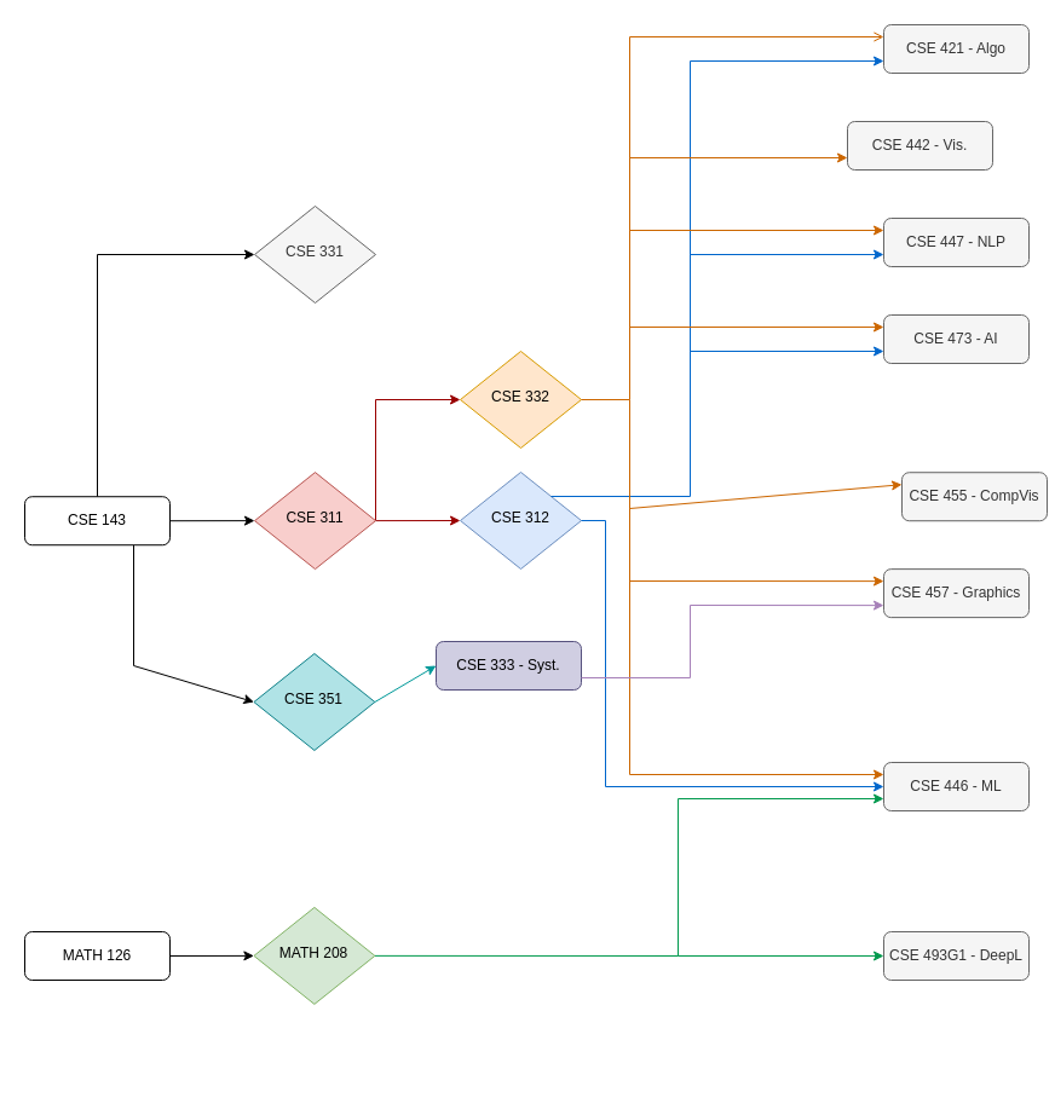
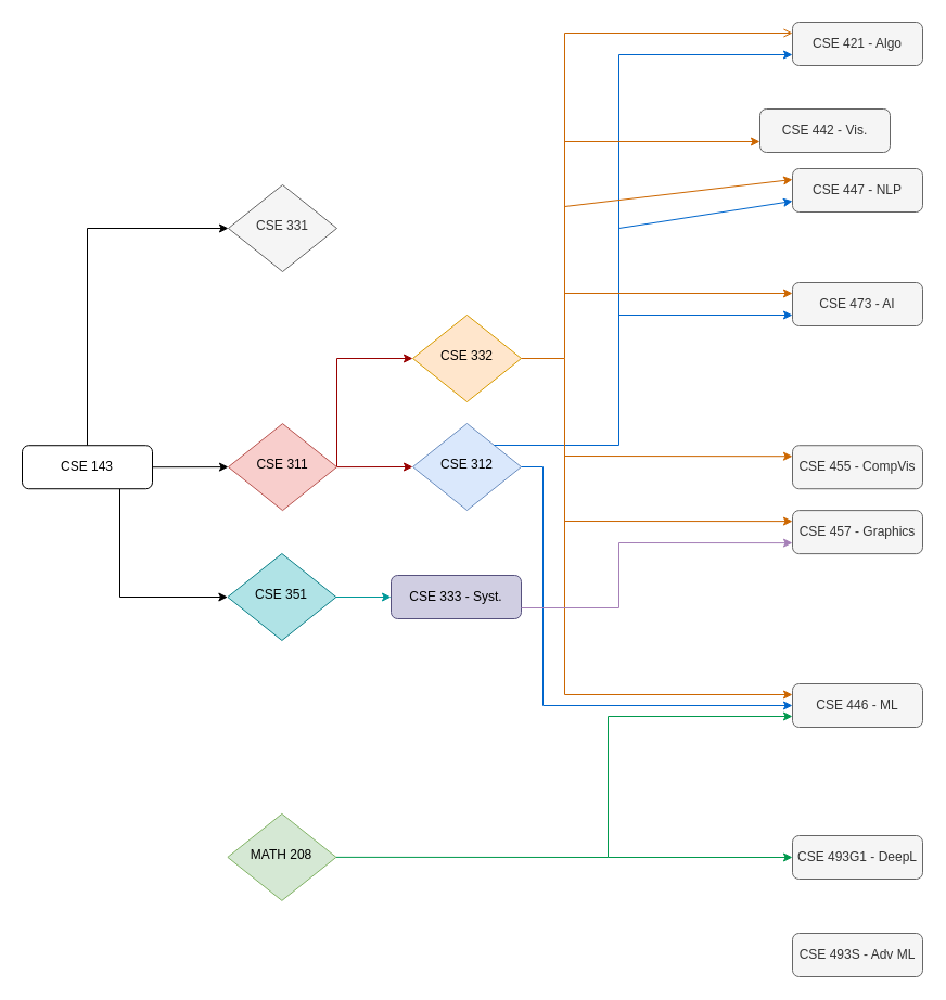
- <mxCell id="20" value="CSE 447 - NLP" style="rounded=1;whiteSpace=wrap;html=1;fillColor=#f5f5f5;fontColor=#333333;strokeColor=#666666;" parent="1" vertex="1"><mxGeometry x="730" y="180" width="120" height="40" as="geometry" /></mxCell>
+ <mxCell id="20" value="CSE 447 - NLP" style="rounded=1;whiteSpace=wrap;html=1;fillColor=#f5f5f5;fontColor=#333333;strokeColor=#666666;" parent="1" vertex="1"><mxGeometry x="730" y="155" width="120" height="40" as="geometry" /></mxCell>
- <mxCell id="25" value="CSE 455 - CompVis" style="rounded=1;whiteSpace=wrap;html=1;fillColor=#f5f5f5;fontColor=#333333;strokeColor=#666666;" parent="1" vertex="1"><mxGeometry x="745" y="390.23" width="120" height="40" as="geometry" /></mxCell>
+ <mxCell id="25" value="CSE 455 - CompVis" style="rounded=1;whiteSpace=wrap;html=1;fillColor=#f5f5f5;fontColor=#333333;strokeColor=#666666;" parent="1" vertex="1"><mxGeometry x="730" y="410.23" width="120" height="40" as="geometry" /></mxCell>
- <mxCell id="8" value="CSE 351" style="rhombus;whiteSpace=wrap;html=1;shadow=0;fontFamily=Helvetica;fontSize=12;align=center;strokeWidth=1;spacing=6;spacingTop=-4;fillColor=#b0e3e6;strokeColor=#0e8088;" parent="1" vertex="1"><mxGeometry x="209.38" y="540" width="100" height="80" as="geometry" /></mxCell>
+ <mxCell id="8" value="CSE 351" style="rhombus;whiteSpace=wrap;html=1;shadow=0;fontFamily=Helvetica;fontSize=12;align=center;strokeWidth=1;spacing=6;spacingTop=-4;fillColor=#b0e3e6;strokeColor=#0e8088;" parent="1" vertex="1"><mxGeometry x="209.38" y="510" width="100" height="80" as="geometry" /></mxCell>
- <mxCell id="2" value="" style="endArrow=classic;html=1;rounded=0;exitX=1;exitY=0.5;exitDx=0;exitDy=0;entryX=0;entryY=0.5;entryDx=0;entryDy=0;" parent="1" source="29" target="28" edge="1"><mxGeometry width="50" height="50" relative="1" as="geometry"><mxPoint x="130" y="430" as="sourcePoint" /><mxPoint x="180" y="380" as="targetPoint" /></mxGeometry></mxCell>
- <mxCell id="29" value="MATH 126" style="rounded=1;whiteSpace=wrap;html=1;" parent="1" vertex="1"><mxGeometry x="20" y="770" width="120" height="40" as="geometry" /></mxCell>
+ <mxCell id="40" value="CSE 493S - Adv ML" style="rounded=1;whiteSpace=wrap;html=1;fillColor=#f5f5f5;fontColor=#333333;strokeColor=#666666;" parent="1" vertex="1"><mxGeometry x="730" y="860" width="120" height="40" as="geometry" /></mxCell>
